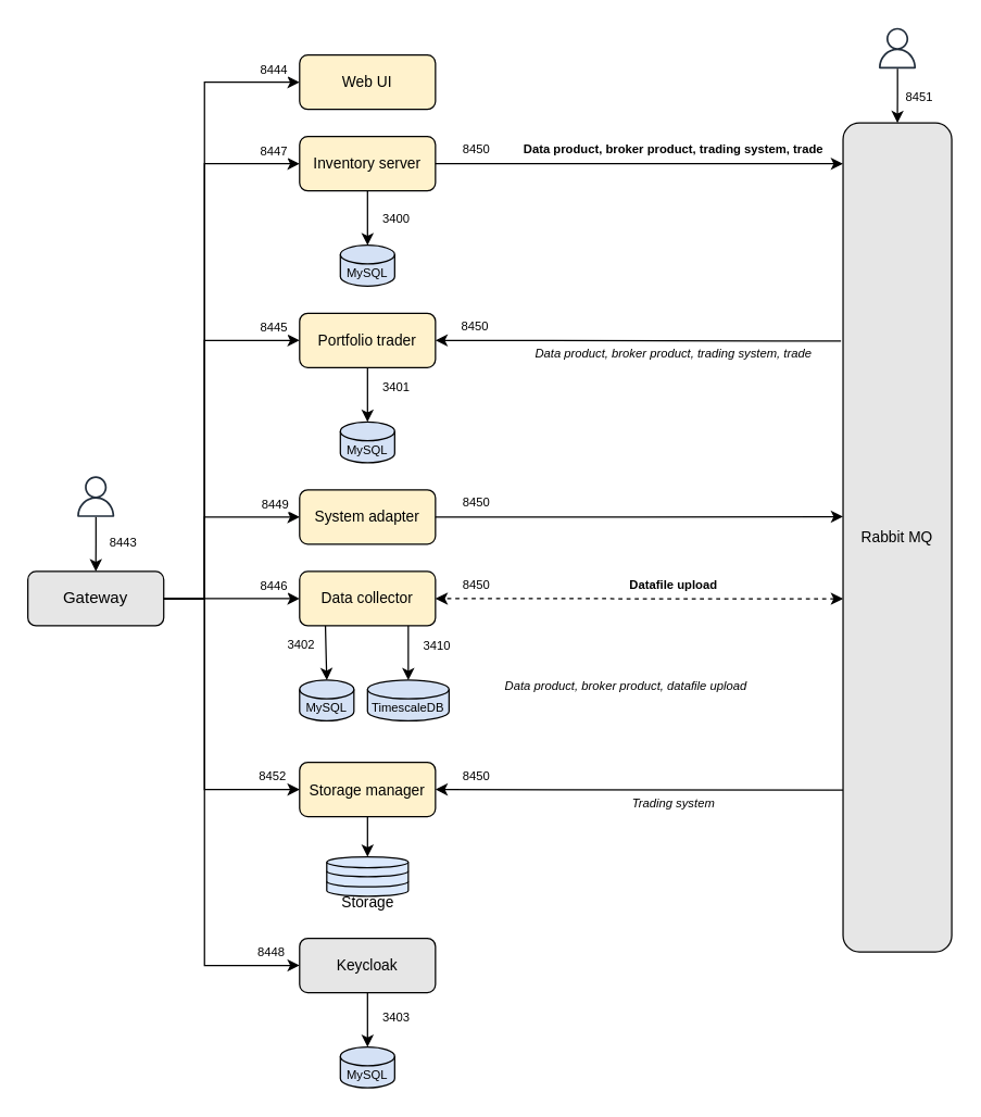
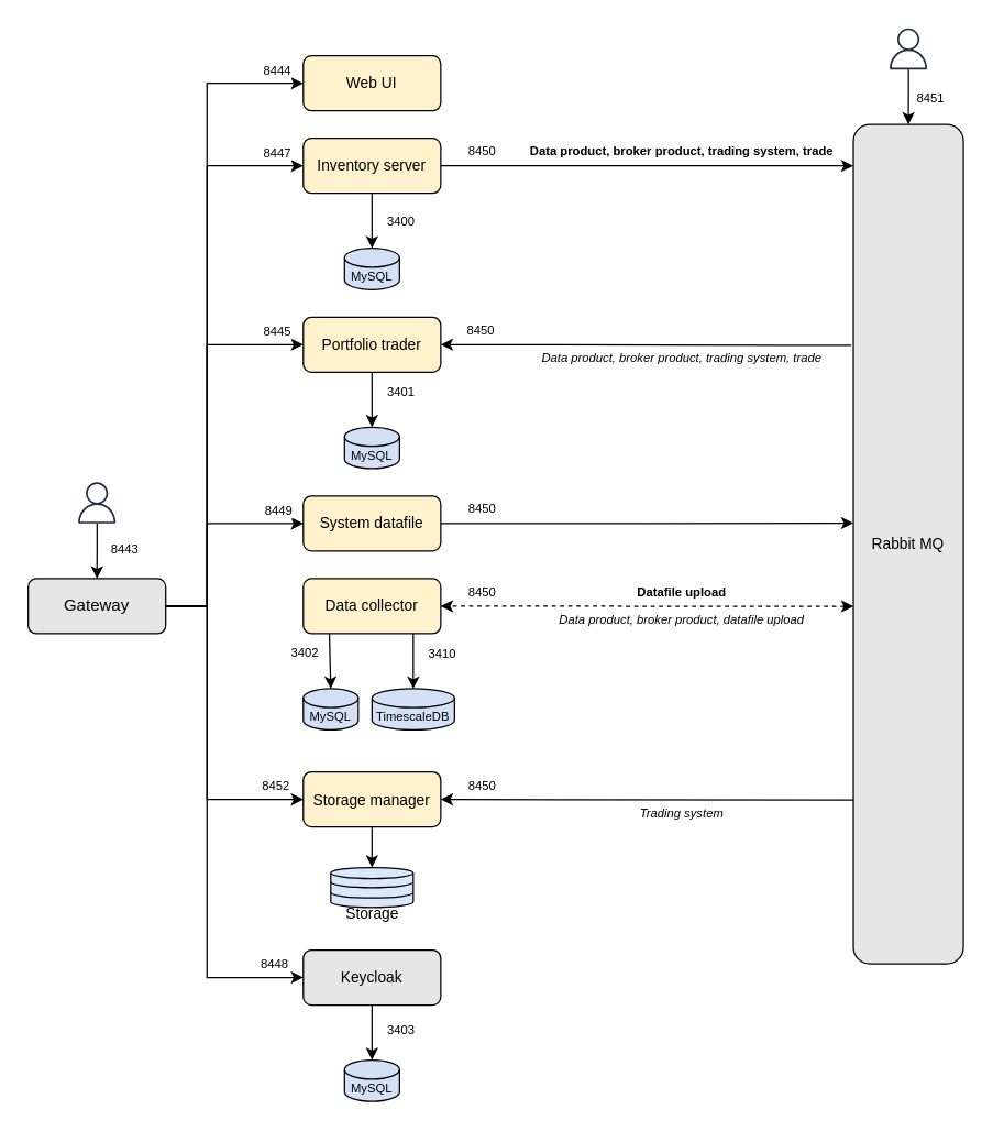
- <mxCell id="18" value="System adapter" style="rounded=1;whiteSpace=wrap;html=1;fontSize=11;fillColor=#FFF2CC;" parent="1" vertex="1"><mxGeometry x="220" y="360" width="100" height="40" as="geometry" /></mxCell>
+ <mxCell id="18" value="System datafile" style="rounded=1;whiteSpace=wrap;html=1;fontSize=11;fillColor=#FFF2CC;" parent="1" vertex="1"><mxGeometry x="220" y="360" width="100" height="40" as="geometry" /></mxCell>
- <mxCell id="6" style="edgeStyle=orthogonalEdgeStyle;rounded=0;orthogonalLoop=1;jettySize=auto;html=1;entryX=0;entryY=0.5;entryDx=0;entryDy=0;exitX=1;exitY=0.5;exitDx=0;exitDy=0;" parent="1" source="13" target="16" edge="1"><mxGeometry relative="1" as="geometry" /></mxCell>
- <mxCell id="7" value="8446" style="edgeLabel;html=1;align=center;verticalAlign=middle;resizable=0;points=[];fontSize=9;" parent="6" vertex="1" connectable="0"><mxGeometry x="0.538" y="-1" relative="1" as="geometry"><mxPoint x="93" y="-11" as="offset" /></mxGeometry></mxCell>
- <mxCell id="8" value="8446" style="edgeLabel;html=1;align=center;verticalAlign=middle;resizable=0;points=[];fontSize=9;" parent="6" vertex="1" connectable="0"><mxGeometry x="0.14" relative="1" as="geometry"><mxPoint x="23" y="-10" as="offset" /></mxGeometry></mxCell>
- <mxCell id="54" value="&lt;font&gt;Data product, broker product, datafile upload&lt;/font&gt;" style="text;strokeColor=none;fillColor=none;html=1;fontSize=9;fontStyle=2;verticalAlign=middle;align=center;" parent="1" vertex="1"><mxGeometry x="345" y="495" width="230" height="20" as="geometry" /></mxCell>
+ <mxCell id="54" value="&lt;font&gt;Data product, broker product, datafile upload&lt;/font&gt;" style="text;strokeColor=none;fillColor=none;html=1;fontSize=9;fontStyle=2;verticalAlign=middle;align=center;" parent="1" vertex="1"><mxGeometry x="380" y="440" width="230" height="20" as="geometry" /></mxCell>
